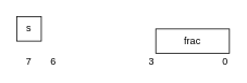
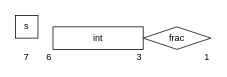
+ <mxCell id="3" value="int" style="rounded=0;whiteSpace=wrap;html=1;" vertex="1" parent="1"><mxGeometry x="70" y="35" width="120" height="30" as="geometry" /></mxCell>
- <mxCell id="4" value="frac" style="rounded=0;whiteSpace=wrap;html=1;" vertex="1" parent="1"><mxGeometry x="190" y="35" width="90" height="30" as="geometry" /></mxCell>
+ <mxCell id="4" value="frac" style="rhombus;whiteSpace=wrap;html=1;" vertex="1" parent="1"><mxGeometry x="190" y="35" width="90" height="30" as="geometry" /></mxCell>
- <mxCell id="5" value="0" style="text;html=1;align=center;verticalAlign=middle;whiteSpace=wrap;rounded=0;" vertex="1" parent="1"><mxGeometry x="270" y="70" width="10" height="10" as="geometry" /></mxCell>
+ <mxCell id="5" value="1" style="text;html=1;align=center;verticalAlign=middle;whiteSpace=wrap;rounded=0;" vertex="1" parent="1"><mxGeometry x="270" y="70" width="10" height="10" as="geometry" /></mxCell>
